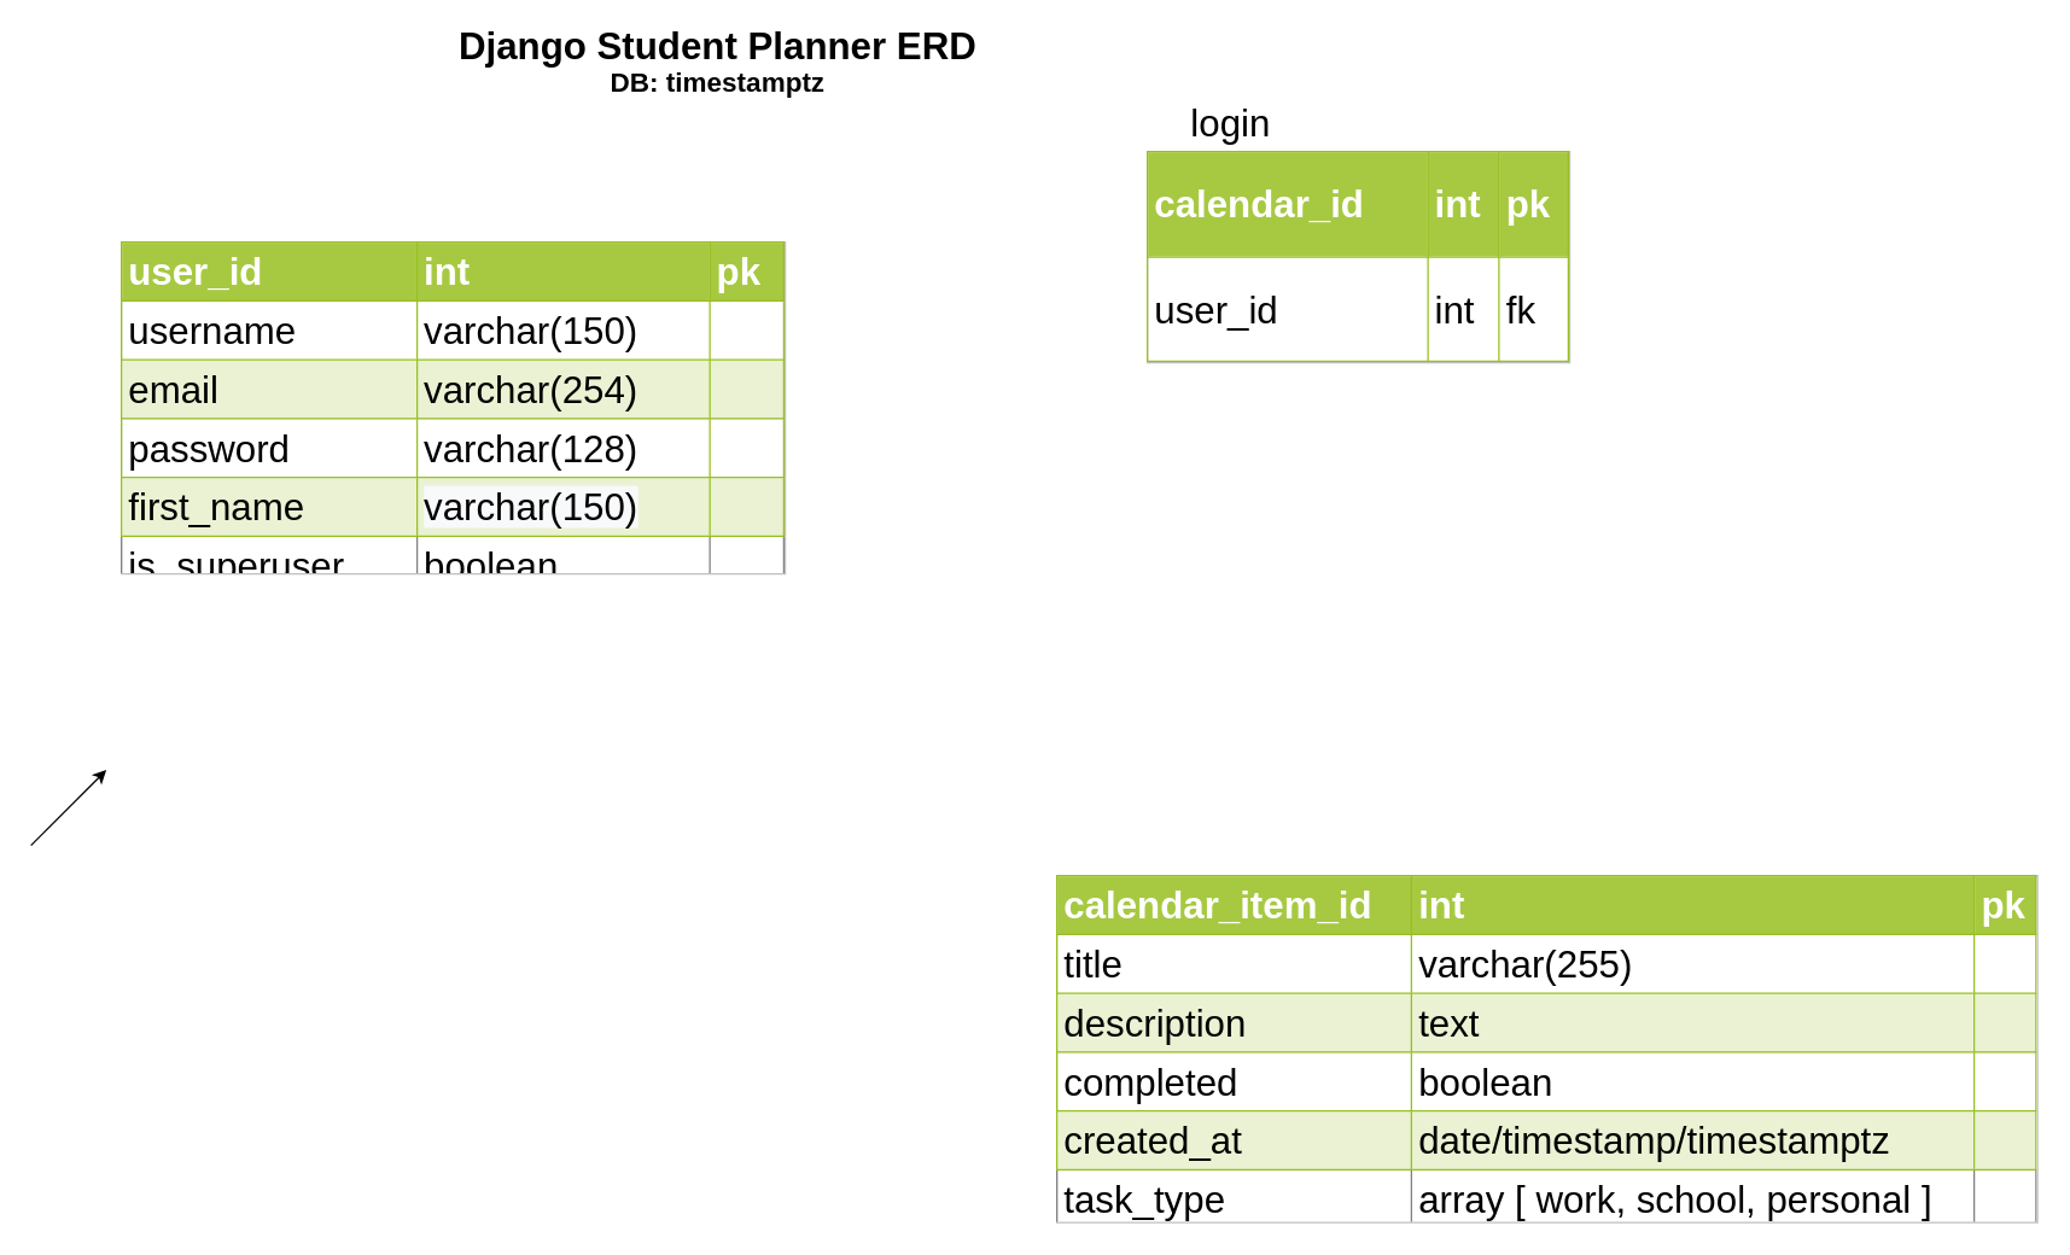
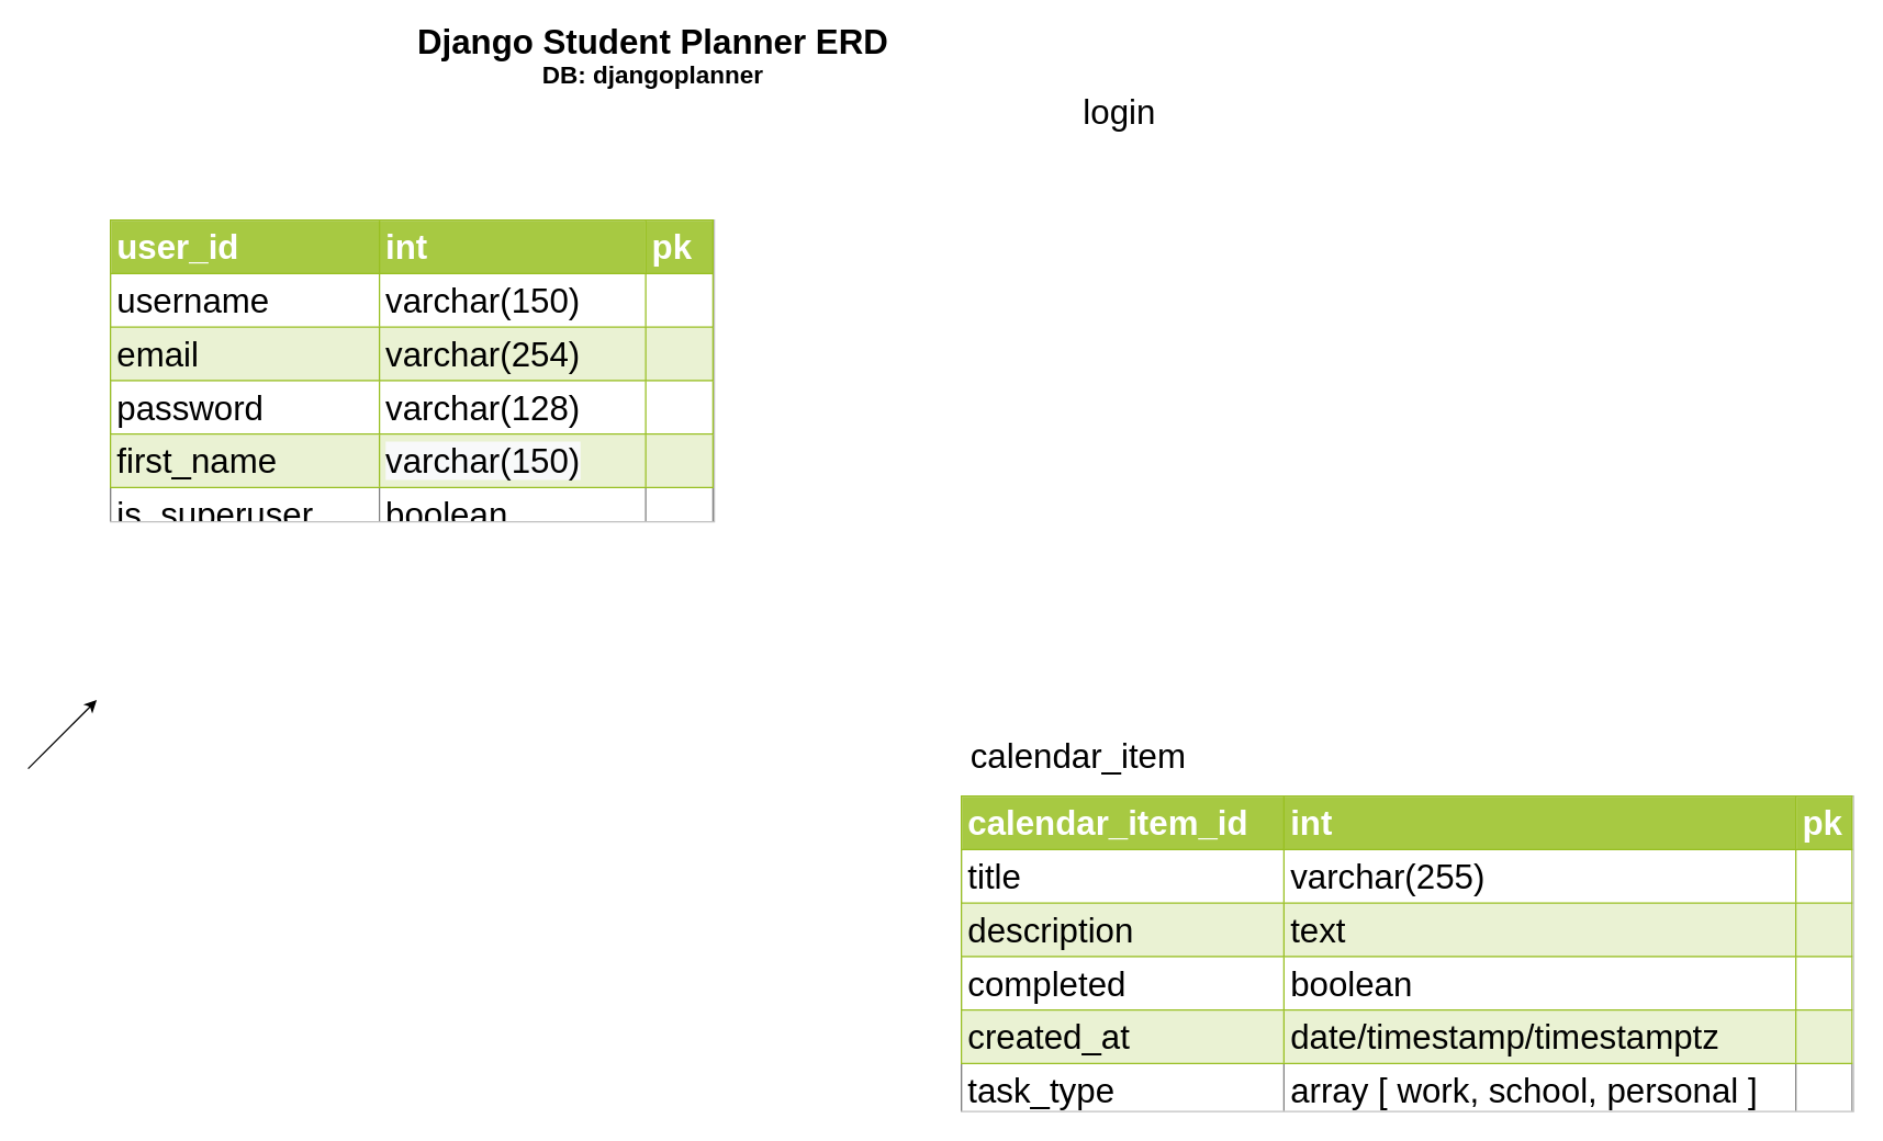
- <mxCell id="2" value="&lt;font&gt;&lt;b&gt;&lt;span style=&quot;font-size: 25px&quot;&gt;Django Student Planner ERD&lt;/span&gt;&lt;br&gt;&lt;font style=&quot;font-size: 18px&quot;&gt;DB: timestamptz&lt;/font&gt;&lt;br&gt;&lt;/b&gt;&lt;/font&gt;" style="text;html=1;resizable=0;autosize=1;align=center;verticalAlign=middle;points=[];fillColor=none;strokeColor=none;rounded=0;" vertex="1" parent="1"><mxGeometry x="295" y="20" width="360" height="40" as="geometry" /></mxCell>
+ <mxCell id="2" value="&lt;font&gt;&lt;b&gt;&lt;span style=&quot;font-size: 25px&quot;&gt;Django Student Planner ERD&lt;/span&gt;&lt;br&gt;&lt;font style=&quot;font-size: 18px&quot;&gt;DB: djangoplanner&lt;/font&gt;&lt;br&gt;&lt;/b&gt;&lt;/font&gt;" style="text;html=1;resizable=0;autosize=1;align=center;verticalAlign=middle;points=[];fillColor=none;strokeColor=none;rounded=0;" vertex="1" parent="1"><mxGeometry x="295" y="20" width="360" height="40" as="geometry" /></mxCell>
- <mxCell id="6" value="&lt;table border=&quot;1&quot; width=&quot;100%&quot; cellpadding=&quot;4&quot; style=&quot;width: 100% ; height: 100% ; border-collapse: collapse&quot;&gt;&lt;tbody&gt;&lt;tr style=&quot;background-color: #a7c942 ; color: #ffffff ; border: 1px solid #98bf21&quot;&gt;&lt;th align=&quot;left&quot;&gt;calendar_id&lt;span style=&quot;white-space: pre&quot;&gt; &lt;/span&gt;&lt;/th&gt;&lt;th align=&quot;left&quot;&gt;int&lt;/th&gt;&lt;th align=&quot;left&quot;&gt;pk&lt;/th&gt;&lt;/tr&gt;&lt;tr style=&quot;border: 1px solid #98bf21&quot;&gt;&lt;td&gt;user_id&lt;/td&gt;&lt;td&gt;int&lt;/td&gt;&lt;td&gt;fk&lt;/td&gt;&lt;/tr&gt;&lt;/tbody&gt;&lt;/table&gt;" style="text;html=1;strokeColor=#c0c0c0;fillColor=#ffffff;overflow=fill;rounded=0;fontSize=25;" vertex="1" parent="1"><mxGeometry x="760" y="100" width="280" height="140" as="geometry" /></mxCell>
+ <mxCell id="5" value="calendar_item" style="text;html=1;resizable=0;autosize=1;align=center;verticalAlign=middle;points=[];fillColor=none;strokeColor=none;rounded=0;fontSize=25;" vertex="1" parent="1"><mxGeometry x="700" y="530" width="170" height="40" as="geometry" /></mxCell>
